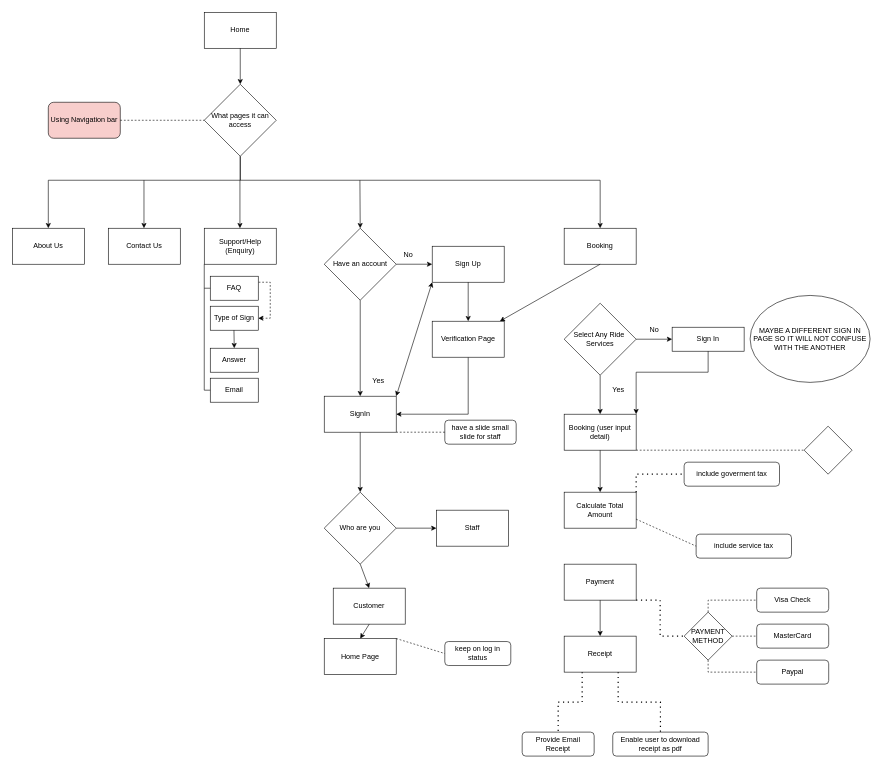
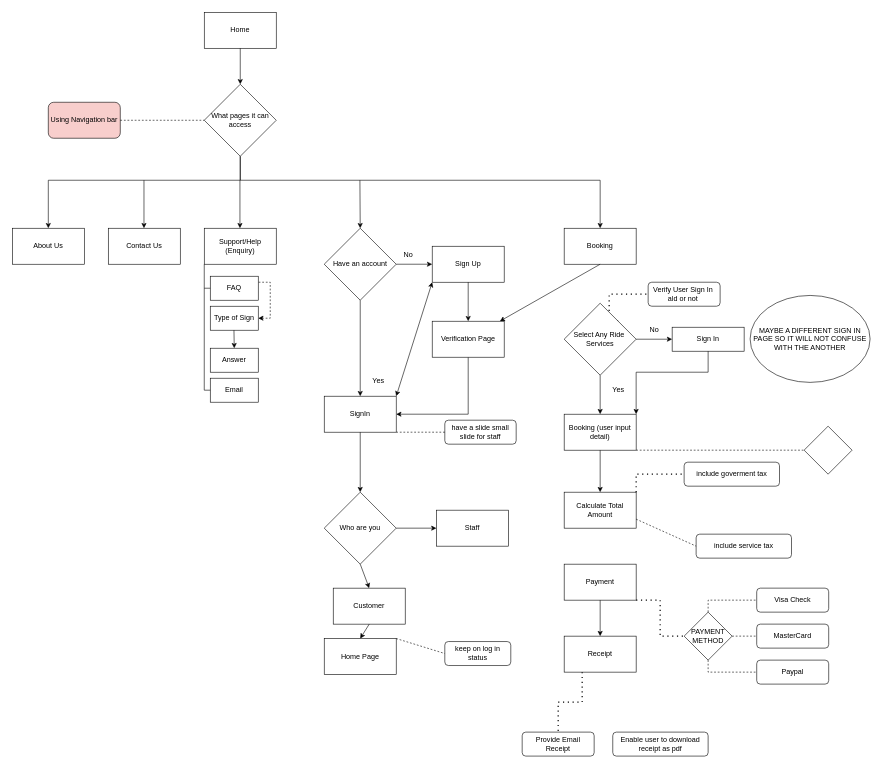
+ <mxCell id="26" value="" style="endArrow=none;dashed=1;html=1;dashPattern=1 3;strokeWidth=2;rounded=0;exitX=1;exitY=0;exitDx=0;exitDy=0;entryX=0;entryY=0.5;entryDx=0;entryDy=0;edgeStyle=orthogonalEdgeStyle;" parent="1" source="29" target="27" edge="1"><mxGeometry width="50" height="50" relative="1" as="geometry"><mxPoint x="1320" y="460" as="sourcePoint" /><mxPoint x="1120" y="410" as="targetPoint" /><Array as="points"><mxPoint x="1015" y="490" /></Array></mxGeometry></mxCell>
+ <mxCell id="27" value="Verify User Sign In&amp;nbsp;&lt;br&gt;ald or not&amp;nbsp;" style="rounded=1;whiteSpace=wrap;html=1;" parent="1" vertex="1"><mxGeometry x="1080" y="470" width="120" height="40" as="geometry" /></mxCell>
- <mxCell id="67" value="" style="endArrow=none;dashed=1;html=1;dashPattern=1 3;strokeWidth=2;rounded=0;exitX=0.75;exitY=1;exitDx=0;exitDy=0;entryX=0.5;entryY=0;entryDx=0;entryDy=0;edgeStyle=orthogonalEdgeStyle;" parent="1" source="39" target="66" edge="1"><mxGeometry width="50" height="50" relative="1" as="geometry"><mxPoint x="1060" y="1110" as="sourcePoint" /><mxPoint x="1090" y="550" as="targetPoint" /></mxGeometry></mxCell>
